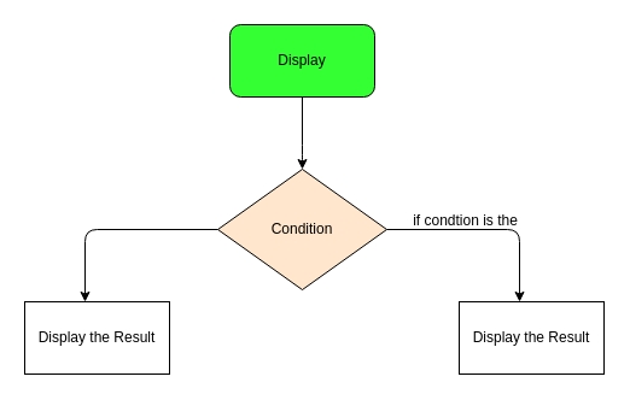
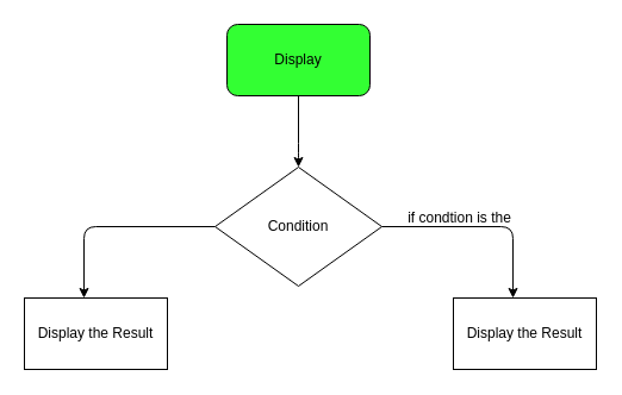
- <mxCell id="4" value="Condition" style="rhombus;whiteSpace=wrap;html=1;fillColor=#ffe6cc;" vertex="1" parent="1"><mxGeometry x="180" y="140" width="140" height="100" as="geometry" /></mxCell>
+ <mxCell id="4" value="Condition" style="rhombus;whiteSpace=wrap;html=1;" vertex="1" parent="1"><mxGeometry x="180" y="140" width="140" height="100" as="geometry" /></mxCell>
